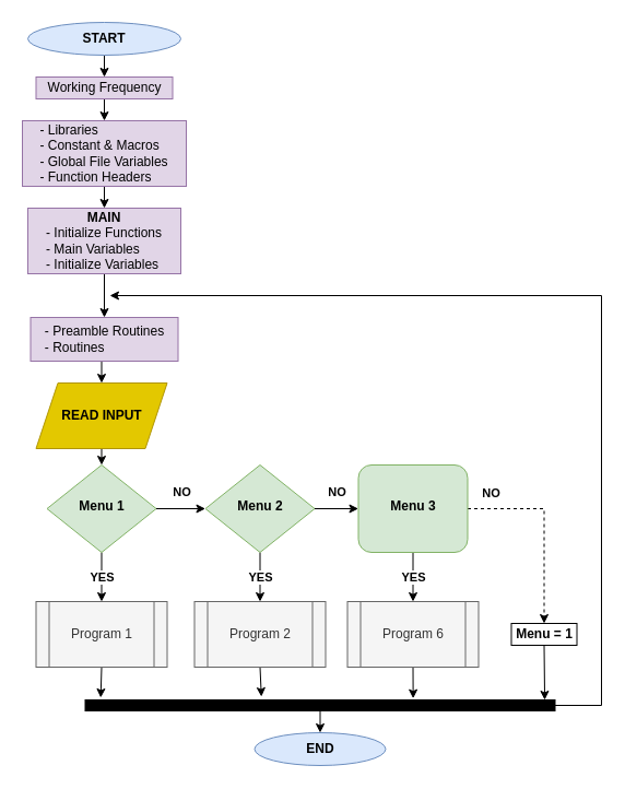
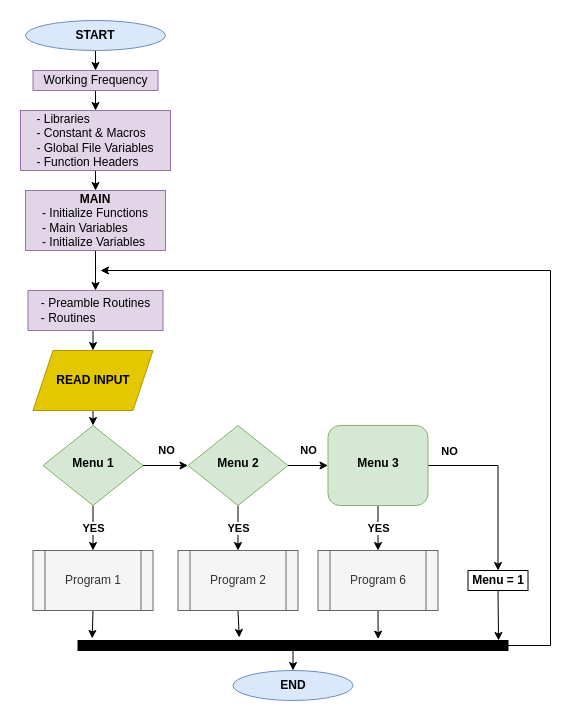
- <mxCell id="18" style="edgeStyle=orthogonalEdgeStyle;rounded=0;orthogonalLoop=1;jettySize=auto;html=1;exitX=1;exitY=0.5;exitDx=0;exitDy=0;entryX=0.5;entryY=0;entryDx=0;entryDy=0;dashed=1;" parent="1" source="21" target="29" edge="1"><mxGeometry relative="1" as="geometry" /></mxCell>
+ <mxCell id="18" style="edgeStyle=orthogonalEdgeStyle;rounded=0;orthogonalLoop=1;jettySize=auto;html=1;exitX=1;exitY=0.5;exitDx=0;exitDy=0;entryX=0.5;entryY=0;entryDx=0;entryDy=0;" parent="1" source="21" target="29" edge="1"><mxGeometry relative="1" as="geometry" /></mxCell>
